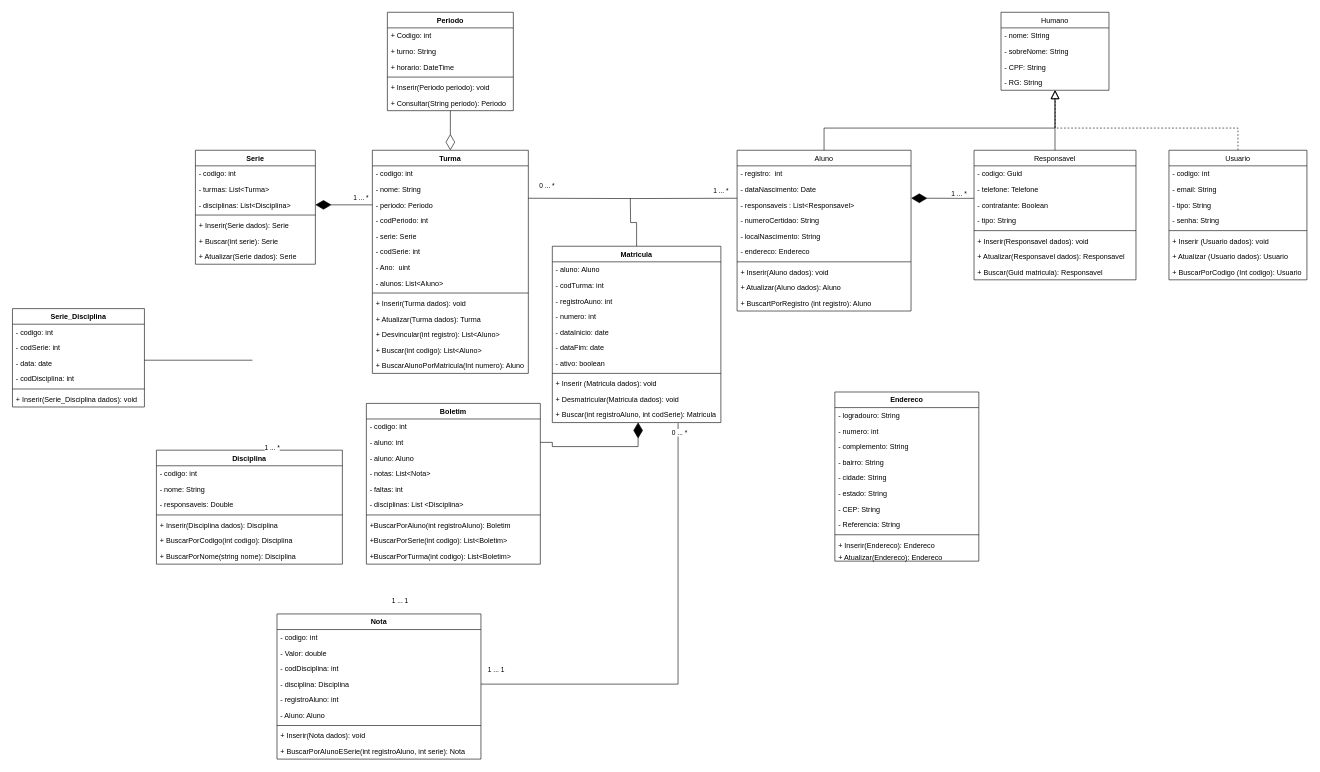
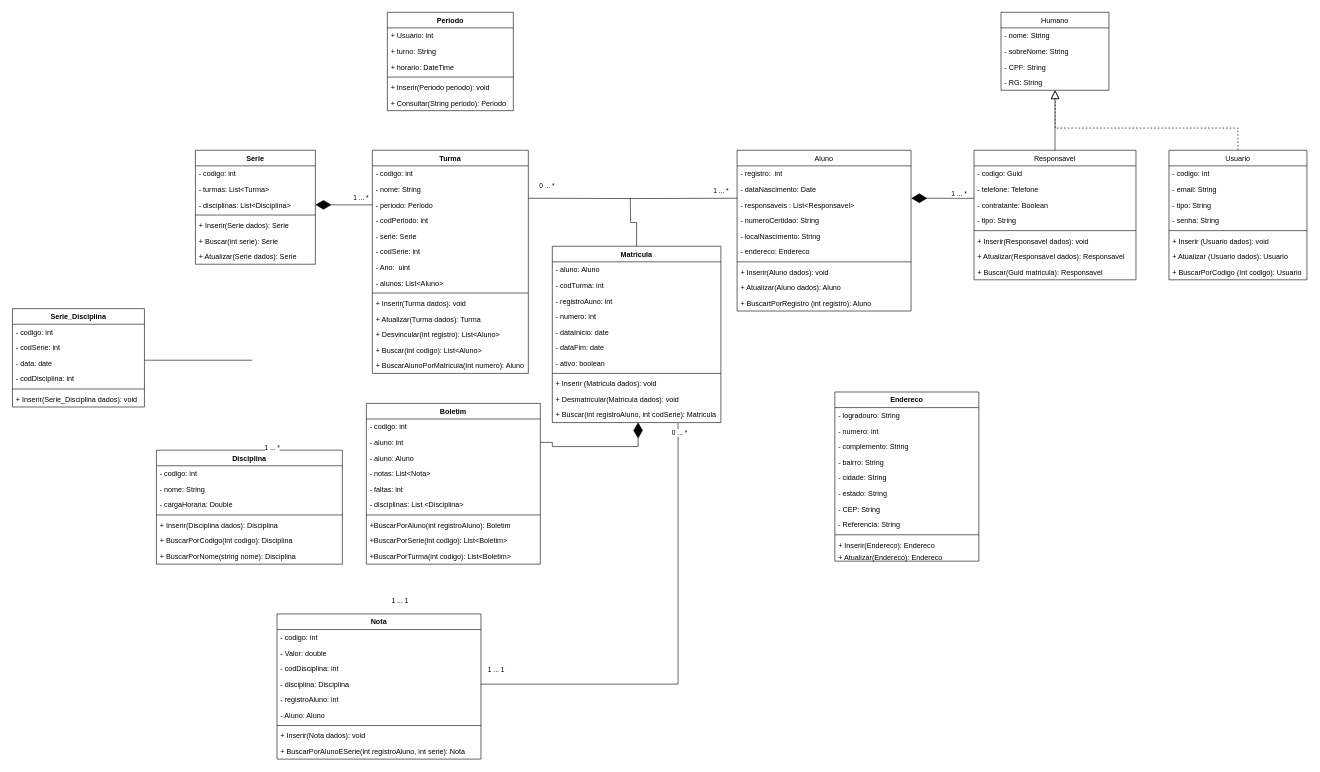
- <mxCell id="120" value="+ Codigo: int&#10;" style="text;strokeColor=none;fillColor=none;align=left;verticalAlign=top;spacingLeft=4;spacingRight=4;overflow=hidden;rotatable=0;points=[[0,0.5],[1,0.5]];portConstraint=eastwest;" parent="119" vertex="1"><mxGeometry y="26" width="210" height="26" as="geometry" /></mxCell>
+ <mxCell id="120" value="+ Usuario: int&#10;" style="text;strokeColor=none;fillColor=none;align=left;verticalAlign=top;spacingLeft=4;spacingRight=4;overflow=hidden;rotatable=0;points=[[0,0.5],[1,0.5]];portConstraint=eastwest;" parent="119" vertex="1"><mxGeometry y="26" width="210" height="26" as="geometry" /></mxCell>
- <mxCell id="118" style="edgeStyle=orthogonalEdgeStyle;rounded=0;orthogonalLoop=1;jettySize=auto;html=1;entryX=0.5;entryY=0;entryDx=0;entryDy=0;endArrow=diamondThin;endFill=0;endSize=24;" parent="1" source="119" target="63" edge="1"><mxGeometry relative="1" as="geometry" /></mxCell>
- <mxCell id="41" style="edgeStyle=orthogonalEdgeStyle;rounded=0;orthogonalLoop=1;jettySize=auto;html=1;exitX=0.5;exitY=0;exitDx=0;exitDy=0;entryX=0.5;entryY=1;entryDx=0;entryDy=0;entryPerimeter=0;endArrow=block;endFill=0;endSize=12;" parent="1" source="20" target="6" edge="1"><mxGeometry relative="1" as="geometry"><Array as="points"><mxPoint x="1373" y="213" /><mxPoint x="1758" y="213" /></Array></mxGeometry></mxCell>
- <mxCell id="94" value="- responsaveis: Double" style="text;strokeColor=none;fillColor=none;align=left;verticalAlign=top;spacingLeft=4;spacingRight=4;overflow=hidden;rotatable=0;points=[[0,0.5],[1,0.5]];portConstraint=eastwest;" parent="91" vertex="1"><mxGeometry y="78" width="310" height="26" as="geometry" /></mxCell>
+ <mxCell id="94" value="- cargaHoraria: Double" style="text;strokeColor=none;fillColor=none;align=left;verticalAlign=top;spacingLeft=4;spacingRight=4;overflow=hidden;rotatable=0;points=[[0,0.5],[1,0.5]];portConstraint=eastwest;" parent="91" vertex="1"><mxGeometry y="78" width="310" height="26" as="geometry" /></mxCell>
